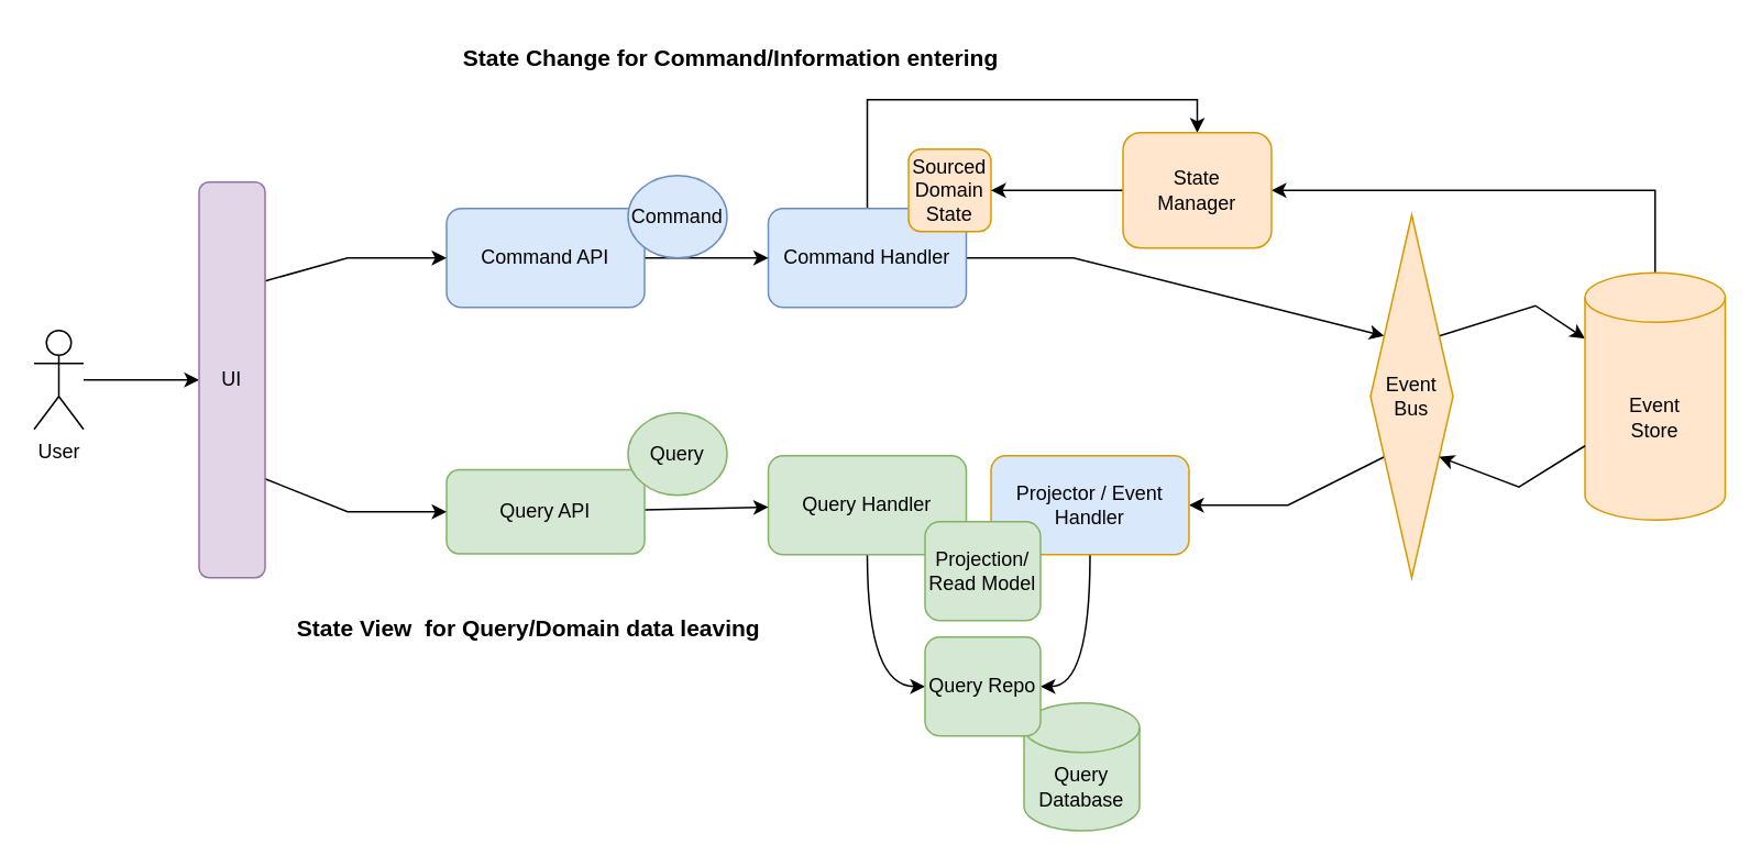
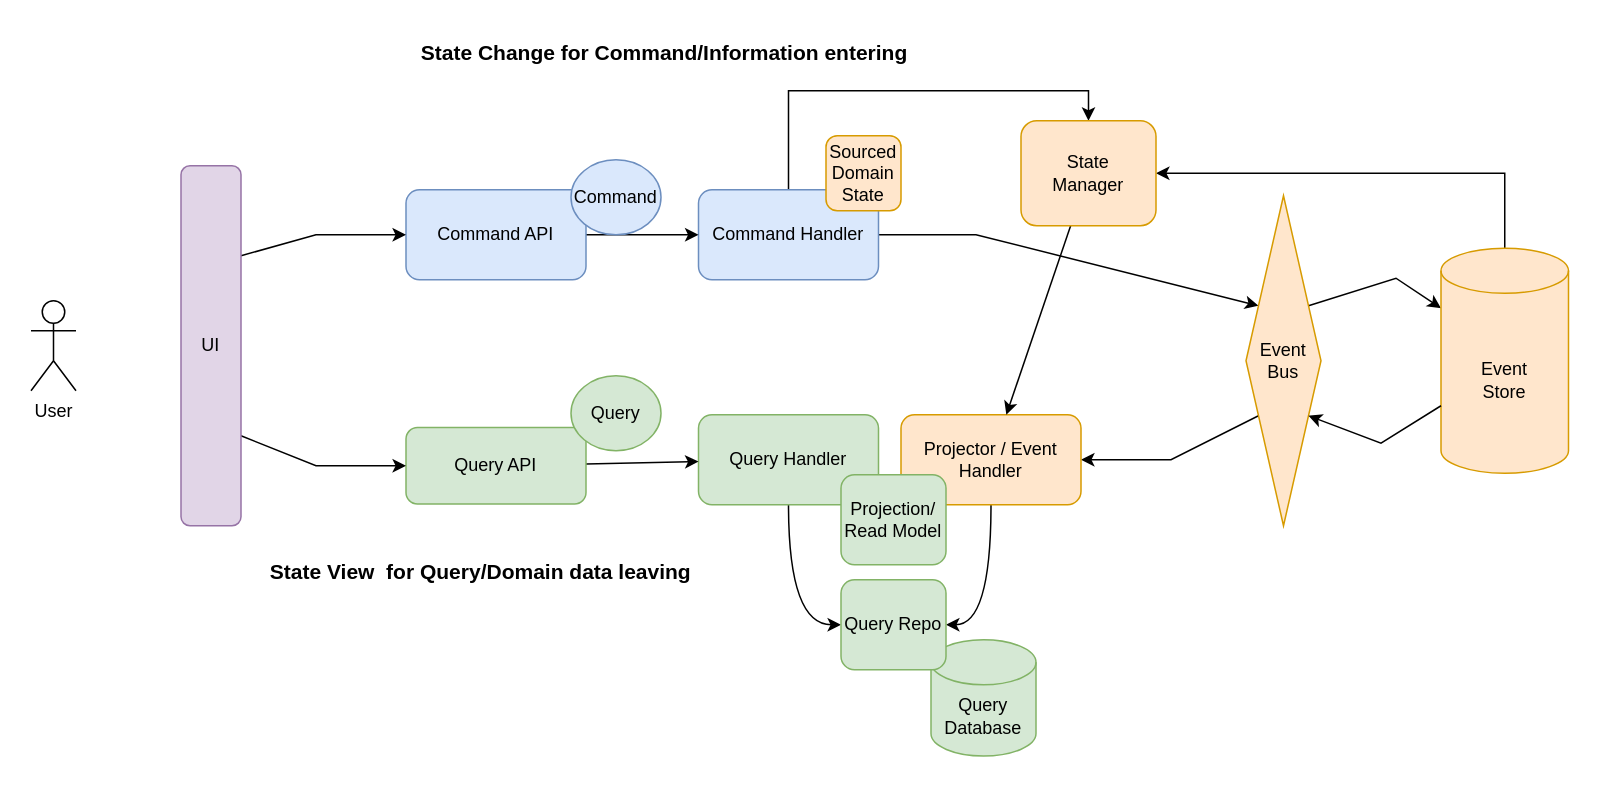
- <mxCell id="23" style="rounded=0;orthogonalLoop=1;jettySize=auto;html=1;entryX=0.5;entryY=0;entryDx=0;entryDy=0;" edge="1" parent="1" source="24" target="11"><mxGeometry relative="1" as="geometry" /></mxCell>
+ <mxCell id="23" style="rounded=0;orthogonalLoop=1;jettySize=auto;html=1;" edge="1" parent="1" source="24" target="15"><mxGeometry relative="1" as="geometry" /></mxCell>
- <mxCell id="9" style="edgeStyle=orthogonalEdgeStyle;rounded=0;orthogonalLoop=1;jettySize=auto;html=1;entryX=0;entryY=0.5;entryDx=0;entryDy=0;" edge="1" parent="1" source="10" target="27"><mxGeometry relative="1" as="geometry" /></mxCell>
- <mxCell id="15" value="Projector / Event Handler" style="rounded=1;whiteSpace=wrap;html=1;fillColor=#dae8fc;strokeColor=#d79b00;" vertex="1" parent="1"><mxGeometry x="600" y="276.03" width="120" height="60" as="geometry" /></mxCell>
+ <mxCell id="15" value="Projector / Event Handler" style="rounded=1;whiteSpace=wrap;html=1;fillColor=#ffe6cc;strokeColor=#d79b00;" vertex="1" parent="1"><mxGeometry x="600" y="276.03" width="120" height="60" as="geometry" /></mxCell>
